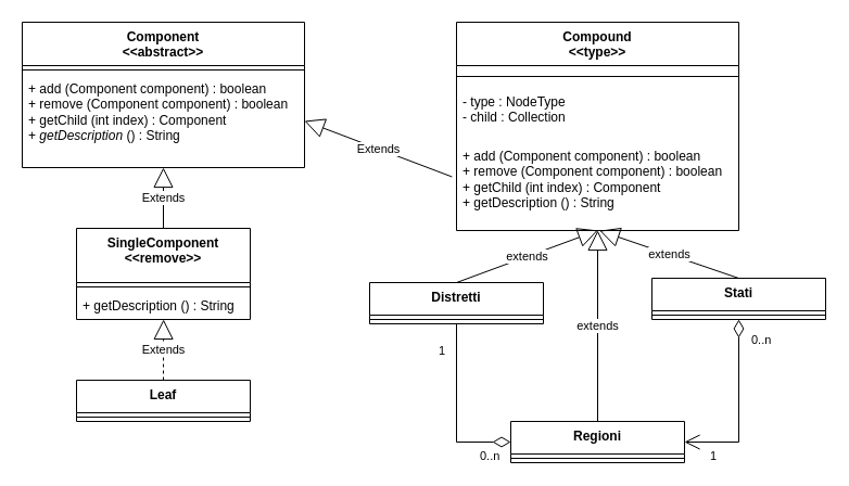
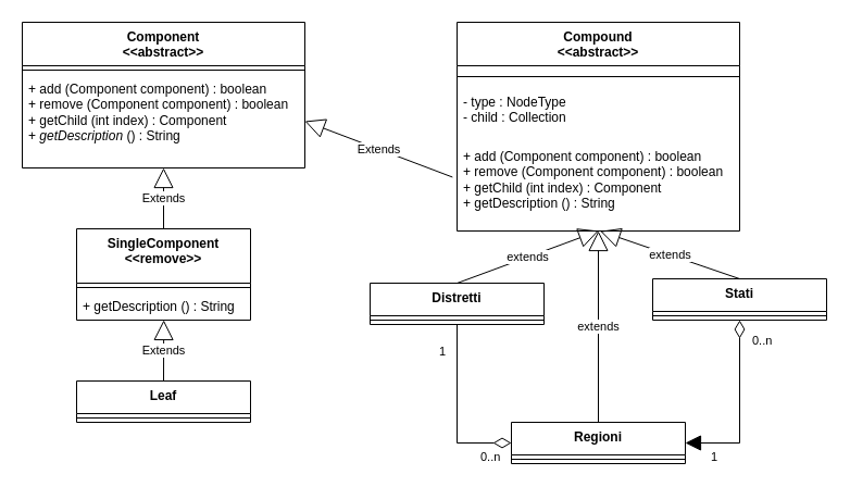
- <mxCell id="8" value="Compound&lt;br&gt;&amp;lt;&amp;lt;type&amp;gt;&amp;gt;" style="swimlane;fontStyle=1;align=center;verticalAlign=top;childLayout=stackLayout;horizontal=1;startSize=40;horizontalStack=0;resizeParent=1;resizeParentMax=0;resizeLast=0;collapsible=1;marginBottom=0;whiteSpace=wrap;html=1;" vertex="1" parent="1"><mxGeometry x="420" y="20" width="260" height="192" as="geometry" /></mxCell>
+ <mxCell id="8" value="Compound&lt;br&gt;&amp;lt;&amp;lt;abstract&amp;gt;&amp;gt;" style="swimlane;fontStyle=1;align=center;verticalAlign=top;childLayout=stackLayout;horizontal=1;startSize=40;horizontalStack=0;resizeParent=1;resizeParentMax=0;resizeLast=0;collapsible=1;marginBottom=0;whiteSpace=wrap;html=1;" vertex="1" parent="1"><mxGeometry x="420" y="20" width="260" height="192" as="geometry" /></mxCell>
- <mxCell id="16" value="Extends" style="endArrow=block;endSize=16;endFill=0;html=1;rounded=0;entryX=0.501;entryY=0.998;entryDx=0;entryDy=0;exitX=0.5;exitY=0;exitDx=0;exitDy=0;entryPerimeter=0;dashed=1;" edge="1" parent="1" source="12" target="7"><mxGeometry width="160" relative="1" as="geometry"><mxPoint x="330" y="336" as="sourcePoint" /><mxPoint x="330" y="270" as="targetPoint" /></mxGeometry></mxCell>
+ <mxCell id="16" value="Extends" style="endArrow=block;endSize=16;endFill=0;html=1;rounded=0;entryX=0.501;entryY=0.998;entryDx=0;entryDy=0;exitX=0.5;exitY=0;exitDx=0;exitDy=0;entryPerimeter=0;" edge="1" parent="1" source="12" target="7"><mxGeometry width="160" relative="1" as="geometry"><mxPoint x="330" y="336" as="sourcePoint" /><mxPoint x="330" y="270" as="targetPoint" /></mxGeometry></mxCell>
- <mxCell id="26" value="" style="endArrow=open;html=1;endSize=12;startArrow=diamondThin;startSize=14;startFill=0;edgeStyle=orthogonalEdgeStyle;rounded=0;exitX=0.5;exitY=1;exitDx=0;exitDy=0;entryX=1;entryY=0.5;entryDx=0;entryDy=0;" edge="1" parent="1" source="23" target="20"><mxGeometry relative="1" as="geometry"><mxPoint x="360" y="340" as="sourcePoint" /><mxPoint x="520" y="340" as="targetPoint" /></mxGeometry></mxCell>
+ <mxCell id="26" value="" style="endArrow=block;html=1;endSize=12;startArrow=diamondThin;startSize=14;startFill=0;edgeStyle=orthogonalEdgeStyle;rounded=0;exitX=0.5;exitY=1;exitDx=0;exitDy=0;entryX=1;entryY=0.5;entryDx=0;entryDy=0;" edge="1" parent="1" source="23" target="20"><mxGeometry relative="1" as="geometry"><mxPoint x="360" y="340" as="sourcePoint" /><mxPoint x="520" y="340" as="targetPoint" /></mxGeometry></mxCell>
